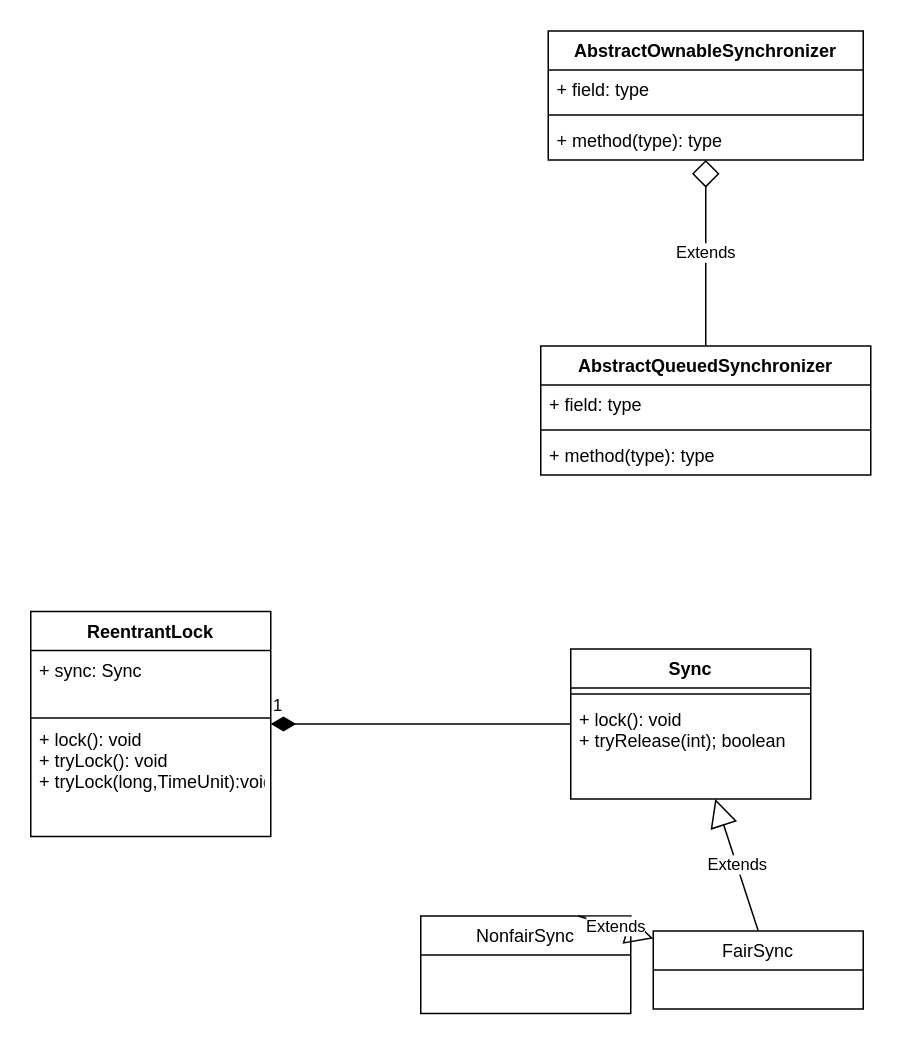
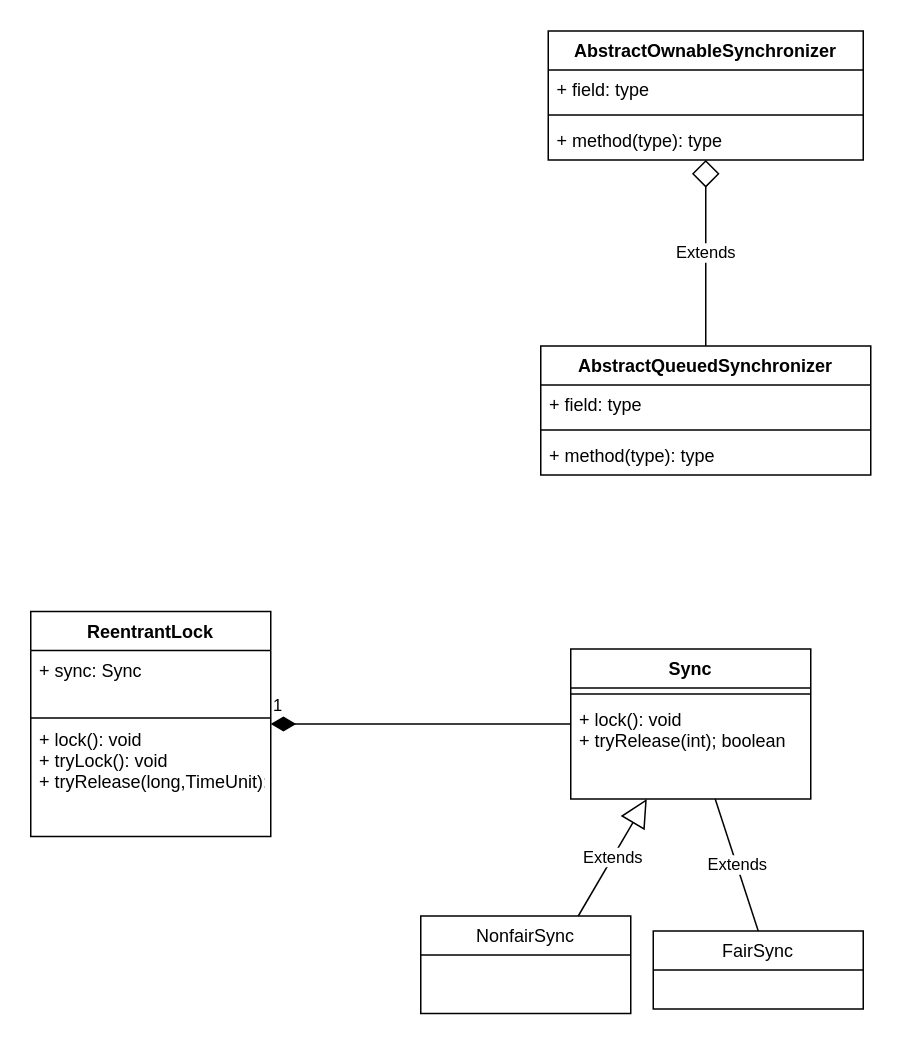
- <mxCell id="5" value="+ lock(): void&#10;+ tryLock(): void&#10;+ tryLock(long,TimeUnit):void" style="text;strokeColor=none;fillColor=none;align=left;verticalAlign=top;spacingLeft=4;spacingRight=4;overflow=hidden;rotatable=0;points=[[0,0.5],[1,0.5]];portConstraint=eastwest;" parent="2" vertex="1"><mxGeometry y="72" width="160" height="78" as="geometry" /></mxCell>
+ <mxCell id="5" value="+ lock(): void&#10;+ tryLock(): void&#10;+ tryRelease(long,TimeUnit):void" style="text;strokeColor=none;fillColor=none;align=left;verticalAlign=top;spacingLeft=4;spacingRight=4;overflow=hidden;rotatable=0;points=[[0,0.5],[1,0.5]];portConstraint=eastwest;" parent="2" vertex="1"><mxGeometry y="72" width="160" height="78" as="geometry" /></mxCell>
- <mxCell id="22" value="Extends" style="endArrow=block;endSize=16;endFill=0;html=1;rounded=0;exitX=0.5;exitY=0;exitDx=0;exitDy=0;" parent="1" source="20" target="6" edge="1"><mxGeometry width="160" relative="1" as="geometry"><mxPoint x="270" y="670" as="sourcePoint" /><mxPoint x="520" y="720" as="targetPoint" /></mxGeometry></mxCell>
+ <mxCell id="22" value="Extends" style="endArrow=none;endSize=16;endFill=0;html=1;rounded=0;exitX=0.5;exitY=0;exitDx=0;exitDy=0;" parent="1" source="20" target="6" edge="1"><mxGeometry width="160" relative="1" as="geometry"><mxPoint x="270" y="670" as="sourcePoint" /><mxPoint x="520" y="720" as="targetPoint" /></mxGeometry></mxCell>
- <mxCell id="21" value="Extends" style="endArrow=block;endSize=16;endFill=0;html=1;rounded=0;exitX=0.75;exitY=0;exitDx=0;exitDy=0;" parent="1" source="19" target="20" edge="1"><mxGeometry width="160" relative="1" as="geometry"><mxPoint x="270" y="670" as="sourcePoint" /><mxPoint x="430" y="670" as="targetPoint" /></mxGeometry></mxCell>
+ <mxCell id="21" value="Extends" style="endArrow=block;endSize=16;endFill=0;html=1;rounded=0;exitX=0.75;exitY=0;exitDx=0;exitDy=0;" parent="1" source="19" target="6" edge="1"><mxGeometry width="160" relative="1" as="geometry"><mxPoint x="270" y="670" as="sourcePoint" /><mxPoint x="430" y="670" as="targetPoint" /></mxGeometry></mxCell>
